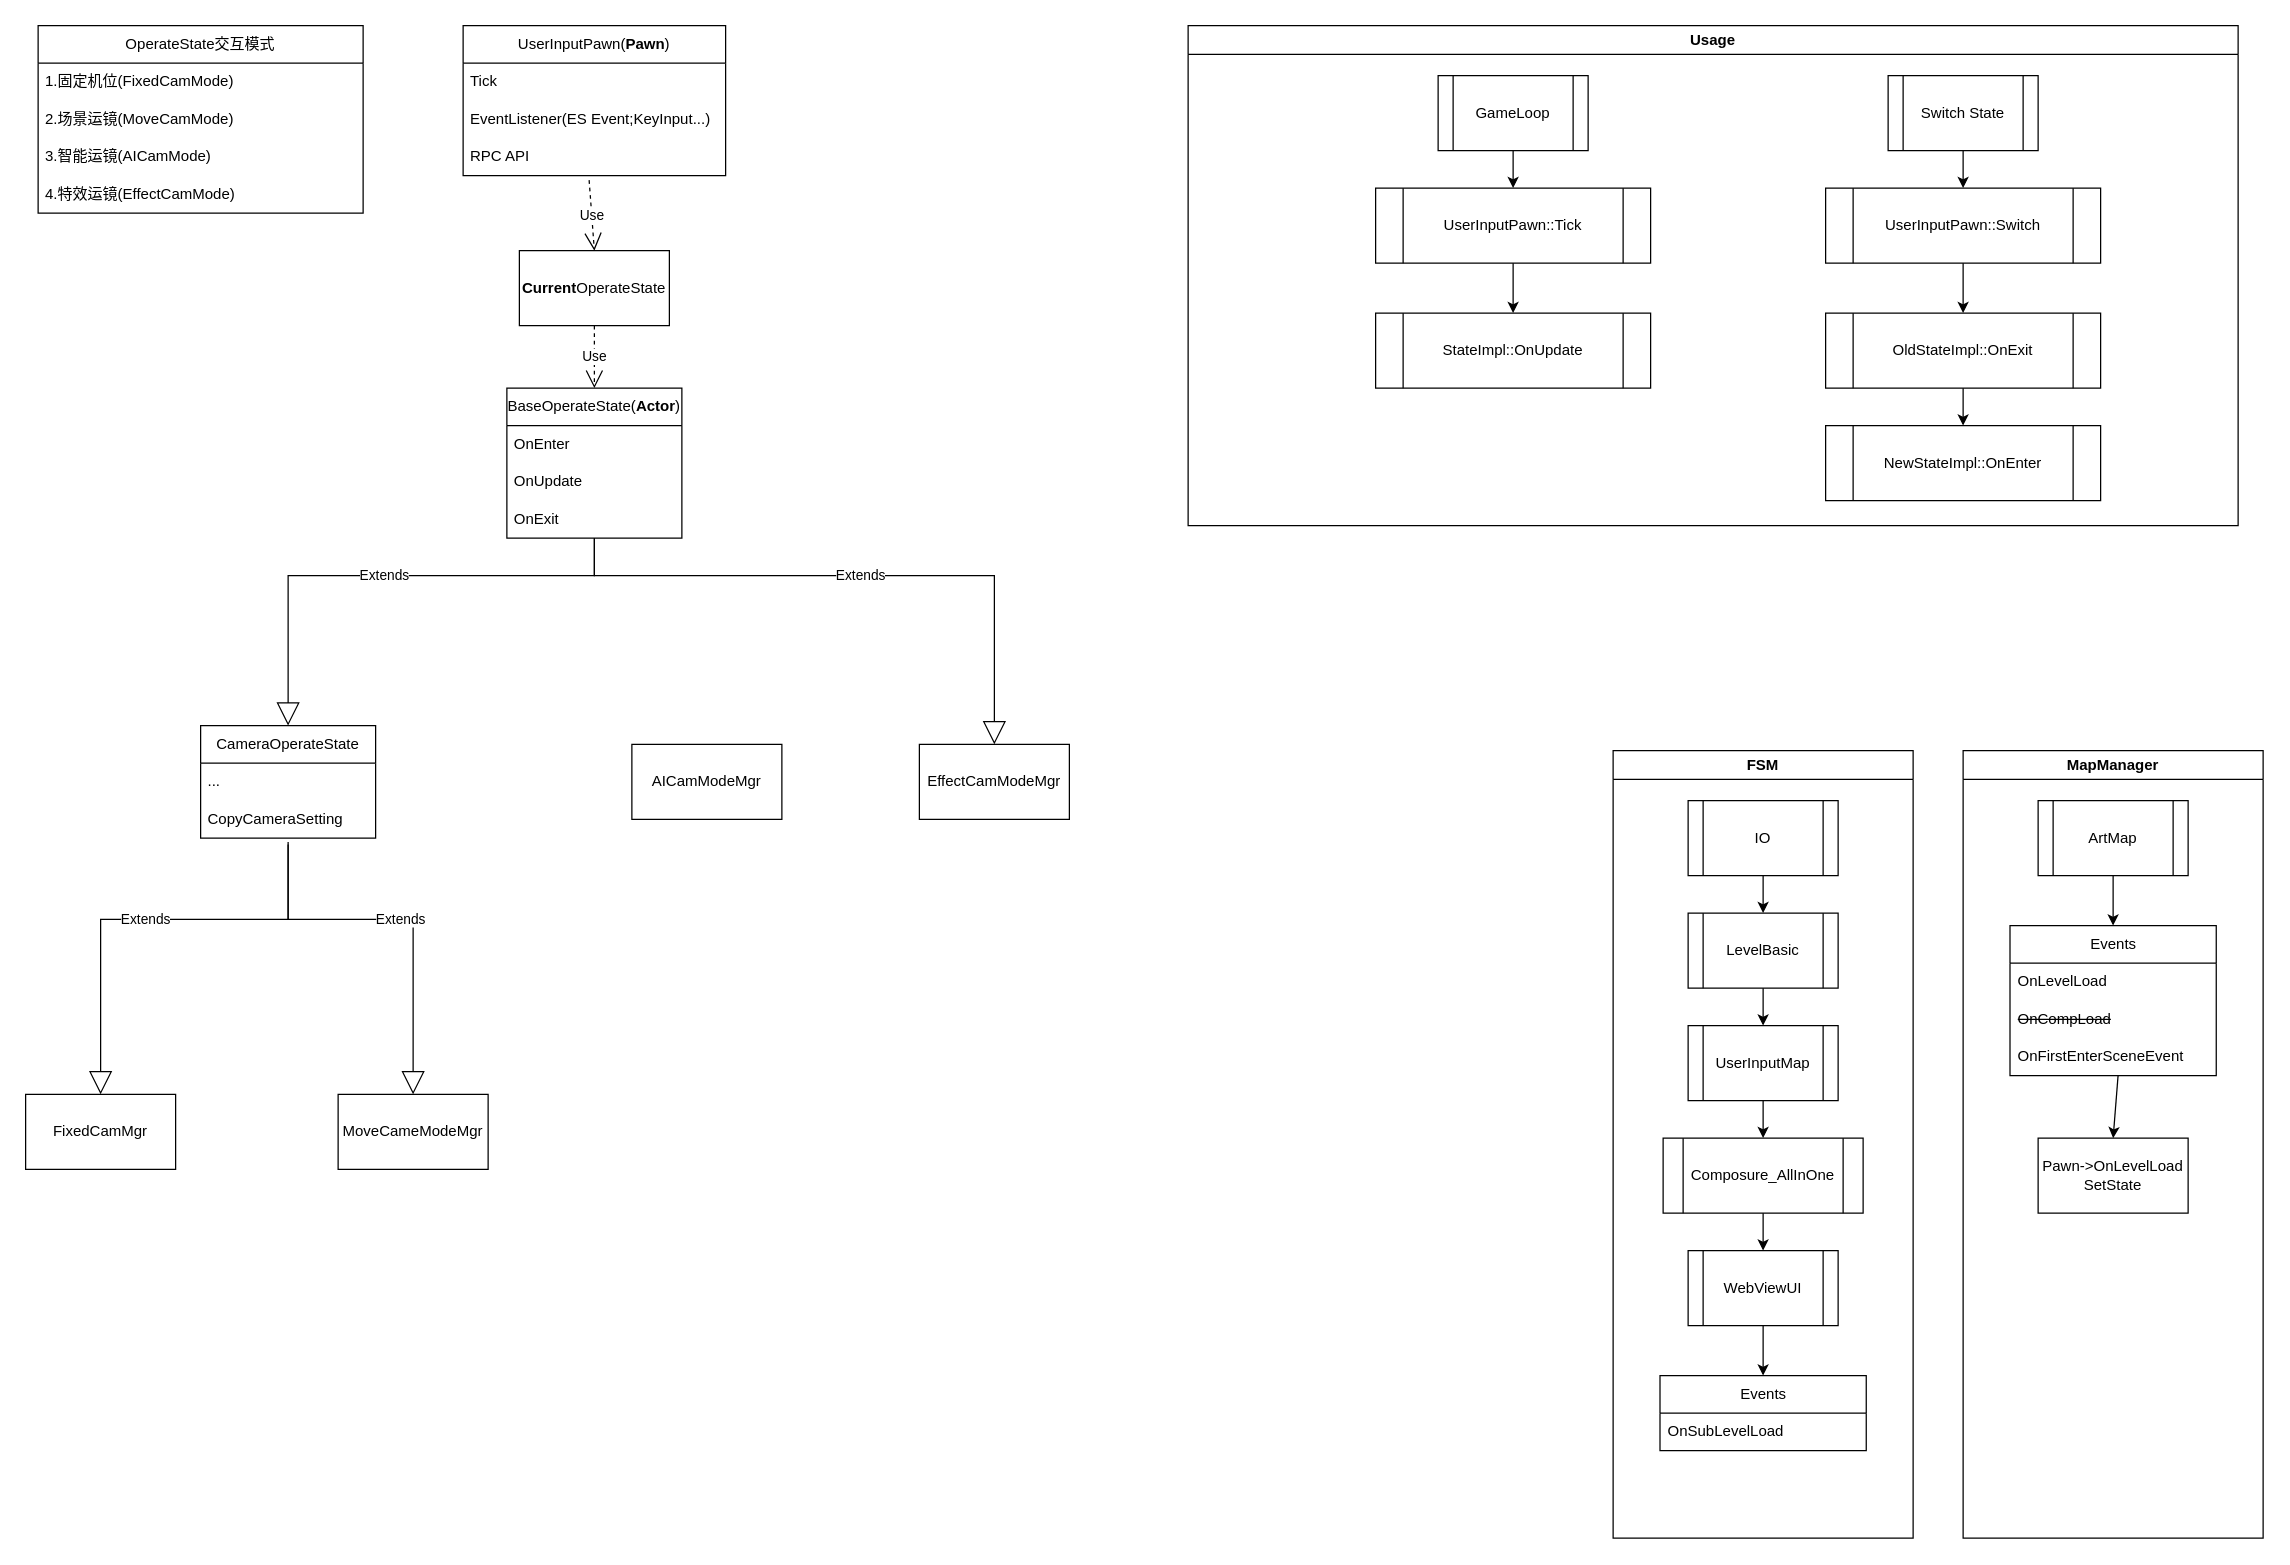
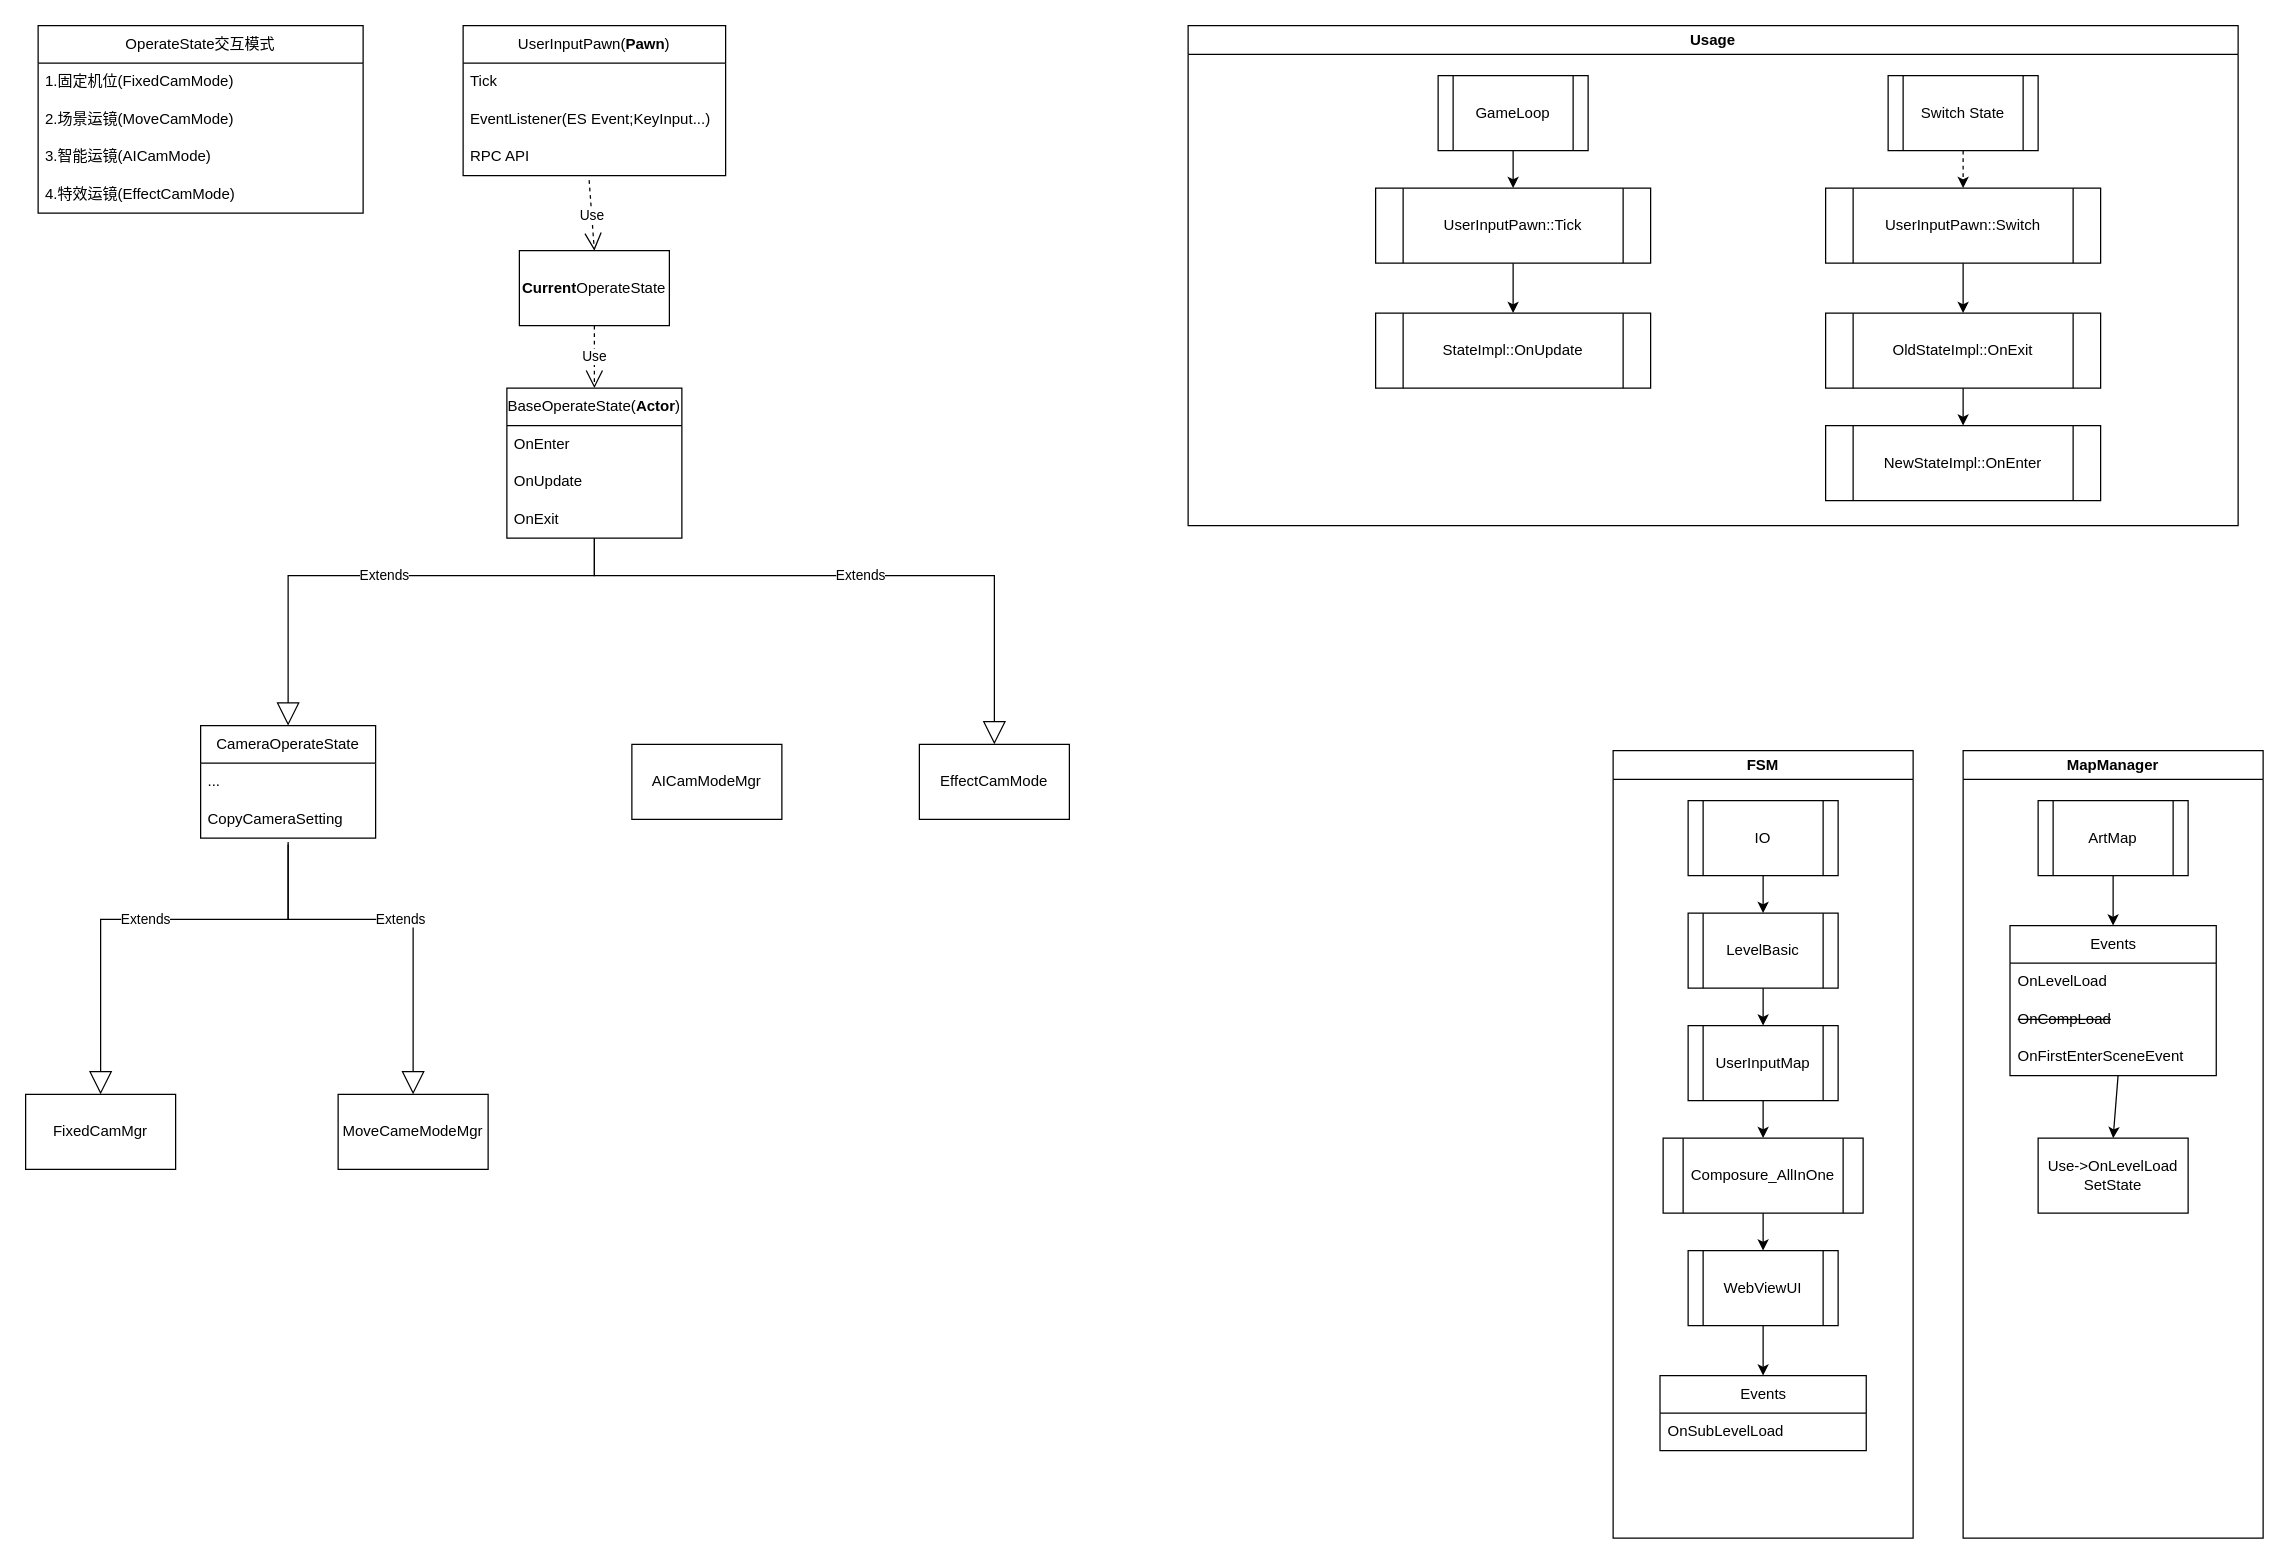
- <mxCell id="12" value="" style="endArrow=classic;html=1;rounded=0;exitX=0.5;exitY=1;exitDx=0;exitDy=0;entryX=0.5;entryY=0;entryDx=0;entryDy=0;" parent="2" source="8" target="9" edge="1"><mxGeometry width="50" height="50" relative="1" as="geometry"><mxPoint x="720" y="120" as="sourcePoint" /><mxPoint x="770" y="70" as="targetPoint" /></mxGeometry></mxCell>
+ <mxCell id="12" value="" style="endArrow=classic;html=1;rounded=0;exitX=0.5;exitY=1;exitDx=0;exitDy=0;entryX=0.5;entryY=0;entryDx=0;entryDy=0;dashed=1;" parent="2" source="8" target="9" edge="1"><mxGeometry width="50" height="50" relative="1" as="geometry"><mxPoint x="720" y="120" as="sourcePoint" /><mxPoint x="770" y="70" as="targetPoint" /></mxGeometry></mxCell>
- <mxCell id="28" value="EffectCamModeMgr" style="rounded=0;whiteSpace=wrap;html=1;" parent="1" vertex="1"><mxGeometry x="735" y="595" width="120" height="60" as="geometry" /></mxCell>
+ <mxCell id="28" value="EffectCamMode" style="rounded=0;whiteSpace=wrap;html=1;" parent="1" vertex="1"><mxGeometry x="735" y="595" width="120" height="60" as="geometry" /></mxCell>
- <mxCell id="62" value="Pawn-&amp;gt;OnLevelLoad&lt;div&gt;SetState&lt;/div&gt;" style="rounded=0;whiteSpace=wrap;html=1;" vertex="1" parent="55"><mxGeometry x="60" y="310" width="120" height="60" as="geometry" /></mxCell>
+ <mxCell id="62" value="Use-&amp;gt;OnLevelLoad&lt;div&gt;SetState&lt;/div&gt;" style="rounded=0;whiteSpace=wrap;html=1;" vertex="1" parent="55"><mxGeometry x="60" y="310" width="120" height="60" as="geometry" /></mxCell>
